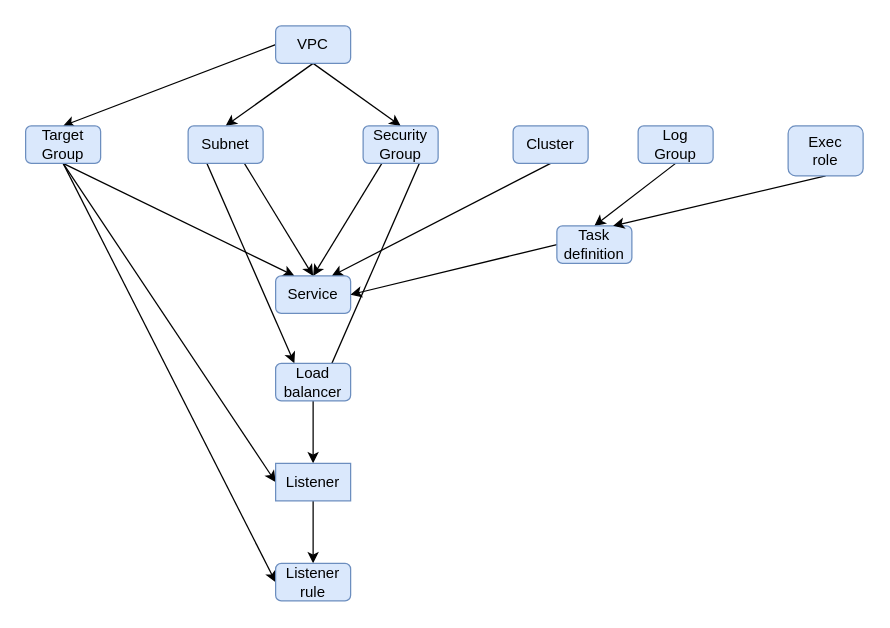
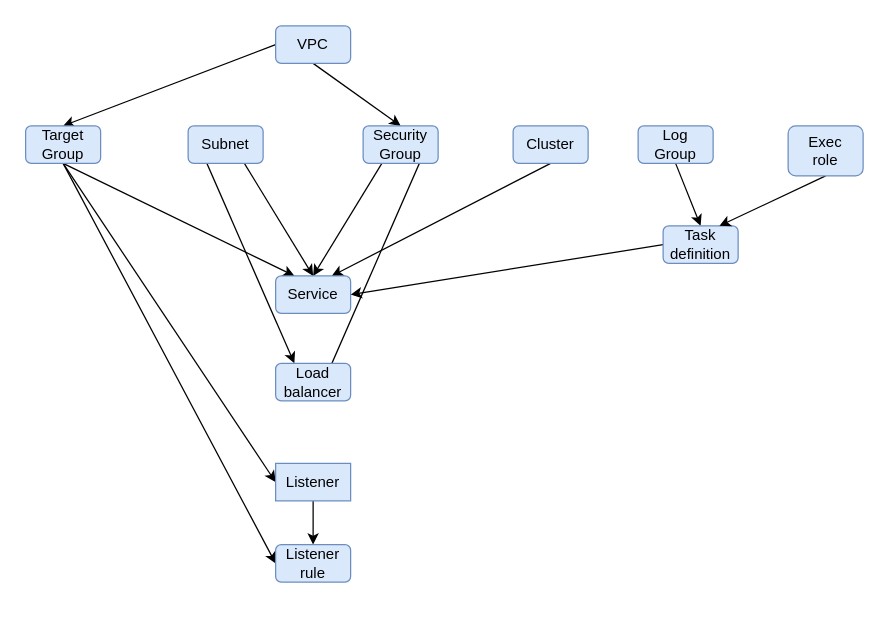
- <mxCell id="3" style="edgeStyle=none;rounded=0;orthogonalLoop=1;jettySize=auto;html=1;exitX=0.5;exitY=1;exitDx=0;exitDy=0;entryX=0.5;entryY=0;entryDx=0;entryDy=0;fillColor=#dae8fc;" edge="1" parent="1" source="5" target="12"><mxGeometry relative="1" as="geometry" /></mxCell>
- <mxCell id="27" value="Task definition" style="rounded=1;whiteSpace=wrap;html=1;fillColor=#dae8fc;strokeColor=#6c8ebf;" vertex="1" parent="1"><mxGeometry x="445" y="180" width="60" height="30" as="geometry" /></mxCell>
+ <mxCell id="27" value="Task definition" style="rounded=1;whiteSpace=wrap;html=1;fillColor=#dae8fc;strokeColor=#6c8ebf;" vertex="1" parent="1"><mxGeometry x="530" y="180" width="60" height="30" as="geometry" /></mxCell>
- <mxCell id="21" style="edgeStyle=none;rounded=0;orthogonalLoop=1;jettySize=auto;html=1;exitX=0.5;exitY=1;exitDx=0;exitDy=0;entryX=0.5;entryY=0;entryDx=0;entryDy=0;fillColor=#dae8fc;" edge="1" parent="1" source="22" target="24"><mxGeometry relative="1" as="geometry" /></mxCell>
- <mxCell id="25" value="Listener rule" style="rounded=1;whiteSpace=wrap;html=1;fillColor=#dae8fc;strokeColor=#6c8ebf;" vertex="1" parent="1"><mxGeometry x="220" y="450" width="60" height="30" as="geometry" /></mxCell>
+ <mxCell id="25" value="Listener rule" style="rounded=1;whiteSpace=wrap;html=1;fillColor=#dae8fc;strokeColor=#6c8ebf;" vertex="1" parent="1"><mxGeometry x="220" y="435" width="60" height="30" as="geometry" /></mxCell>
